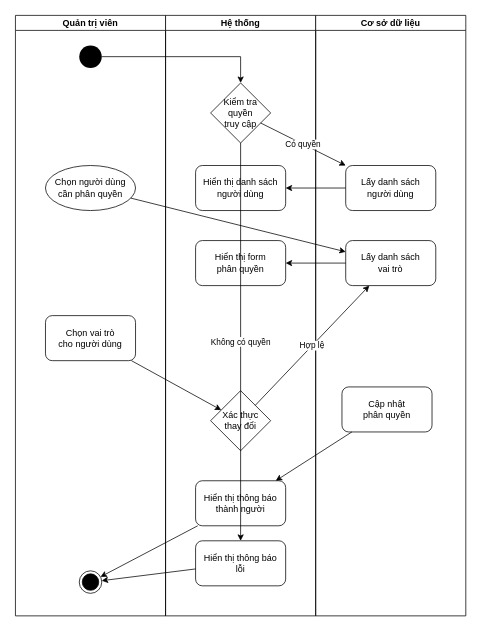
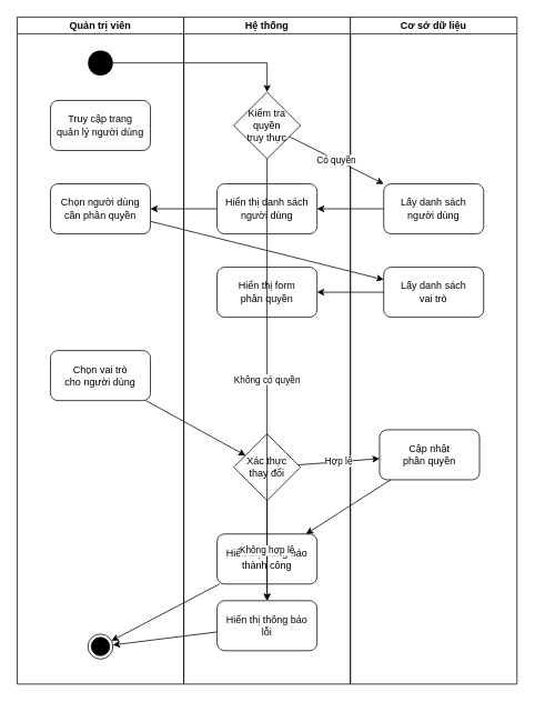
+ <mxCell id="4" value="Truy cập trang&#10;quản lý người dùng" style="rounded=1;whiteSpace=wrap;html=1;" parent="2" vertex="1"><mxGeometry x="40" y="100" width="120" height="60" as="geometry" /></mxCell>
- <mxCell id="9" value="Kiểm tra quyền&#10;truy cập" style="rhombus;whiteSpace=wrap;html=1;" parent="8" vertex="1"><mxGeometry x="60" y="90" width="80" height="80" as="geometry" /></mxCell>
+ <mxCell id="9" value="Kiểm tra quyền&#10;truy thực" style="rhombus;whiteSpace=wrap;html=1;" parent="8" vertex="1"><mxGeometry x="60" y="90" width="80" height="80" as="geometry" /></mxCell>
- <mxCell id="5" value="Chọn người dùng&#10;cần phân quyền" style="ellipse;whiteSpace=wrap;html=1;" parent="2" vertex="1"><mxGeometry x="40" y="200" width="120" height="60" as="geometry" /></mxCell>
+ <mxCell id="5" value="Chọn người dùng&#10;cần phân quyền" style="rounded=1;whiteSpace=wrap;html=1;" parent="2" vertex="1"><mxGeometry x="40" y="200" width="120" height="60" as="geometry" /></mxCell>
+ <mxCell id="23" value="" style="endArrow=classic;html=1;" parent="1" source="10" target="5" edge="1"><mxGeometry relative="1" as="geometry" /></mxCell>
- <mxCell id="27" value="Hợp lệ" style="endArrow=classic;html=1;" parent="1" source="12" target="17" edge="1"><mxGeometry relative="1" as="geometry" /></mxCell>
+ <mxCell id="27" value="Hợp lệ" style="endArrow=classic;html=1;" parent="1" source="12" target="18" edge="1"><mxGeometry relative="1" as="geometry" /></mxCell>
- <mxCell id="13" value="Hiển thị thông báo&#10;thành người" style="rounded=1;whiteSpace=wrap;html=1;" parent="8" vertex="1"><mxGeometry x="40" y="620" width="120" height="60" as="geometry" /></mxCell>
+ <mxCell id="13" value="Hiển thị thông báo&#10;thành công" style="rounded=1;whiteSpace=wrap;html=1;" parent="8" vertex="1"><mxGeometry x="40" y="620" width="120" height="60" as="geometry" /></mxCell>
+ <mxCell id="28" value="Không hợp lệ" style="endArrow=classic;html=1;" parent="1" source="12" target="14" edge="1"><mxGeometry relative="1" as="geometry" /></mxCell>
